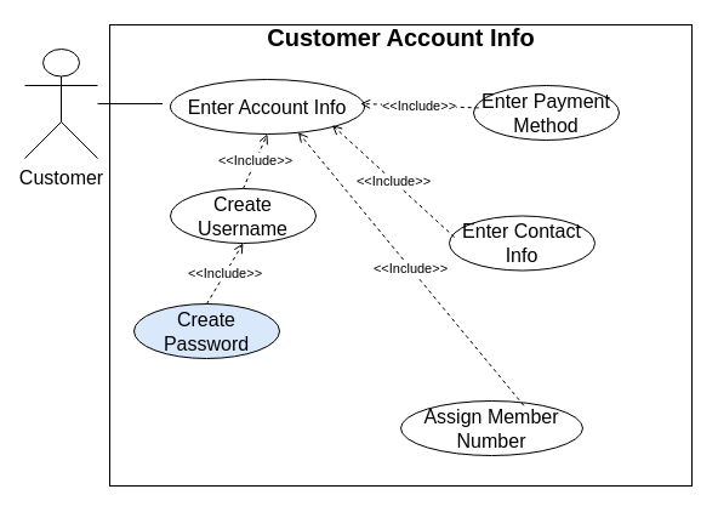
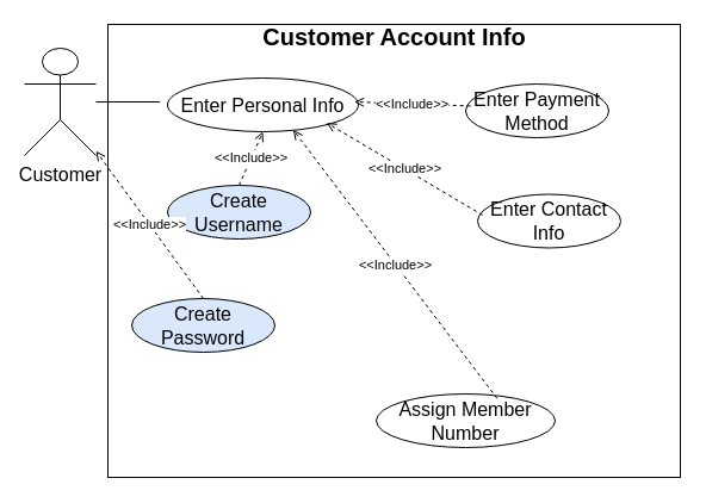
- <mxCell id="6" value="&lt;font style=&quot;font-size: 16px&quot;&gt;Enter Account Info&lt;/font&gt;" style="ellipse;whiteSpace=wrap;html=1;" vertex="1" parent="1"><mxGeometry x="140" y="65" width="160" height="45" as="geometry" /></mxCell>
+ <mxCell id="6" value="&lt;font style=&quot;font-size: 16px&quot;&gt;Enter Personal Info&lt;/font&gt;" style="ellipse;whiteSpace=wrap;html=1;" vertex="1" parent="1"><mxGeometry x="140" y="65" width="160" height="45" as="geometry" /></mxCell>
- <mxCell id="9" value="&lt;font style=&quot;font-size: 16px&quot;&gt;Create Username&lt;/font&gt;" style="ellipse;whiteSpace=wrap;html=1;" vertex="1" parent="1"><mxGeometry x="140" y="155" width="120" height="45" as="geometry" /></mxCell>
+ <mxCell id="9" value="&lt;font style=&quot;font-size: 16px&quot;&gt;Create Username&lt;/font&gt;" style="ellipse;whiteSpace=wrap;html=1;fillColor=#dae8fc;" vertex="1" parent="1"><mxGeometry x="140" y="155" width="120" height="45" as="geometry" /></mxCell>
- <mxCell id="11" value="&lt;font style=&quot;font-size: 16px&quot;&gt;Enter Contact Info&lt;/font&gt;" style="ellipse;whiteSpace=wrap;html=1;" vertex="1" parent="1"><mxGeometry x="370" y="177.5" width="120" height="45" as="geometry" /></mxCell>
+ <mxCell id="11" value="&lt;font style=&quot;font-size: 16px&quot;&gt;Enter Contact Info&lt;/font&gt;" style="ellipse;whiteSpace=wrap;html=1;" vertex="1" parent="1"><mxGeometry x="400" y="162.5" width="120" height="45" as="geometry" /></mxCell>
- <mxCell id="13" value="&amp;lt;&amp;lt;Include&amp;gt;&amp;gt;" style="rounded=0;orthogonalLoop=1;jettySize=auto;html=1;exitX=0.5;exitY=0;exitDx=0;exitDy=0;entryX=0.5;entryY=1;entryDx=0;entryDy=0;endArrow=open;endFill=0;dashed=1;" edge="1" parent="1" source="7" target="9"><mxGeometry relative="1" as="geometry"><mxPoint x="329.8" y="295" as="sourcePoint" /><mxPoint x="329.8" y="250" as="targetPoint" /></mxGeometry></mxCell>
+ <mxCell id="13" value="&amp;lt;&amp;lt;Include&amp;gt;&amp;gt;" style="rounded=0;orthogonalLoop=1;jettySize=auto;html=1;exitX=0.5;exitY=0;exitDx=0;exitDy=0;endArrow=open;endFill=0;dashed=1;" edge="1" parent="1" source="7" target="5"><mxGeometry relative="1" as="geometry"><mxPoint x="329.8" y="295" as="sourcePoint" /><mxPoint x="329.8" y="250" as="targetPoint" /></mxGeometry></mxCell>
- <mxCell id="12" value="&lt;font style=&quot;font-size: 16px&quot;&gt;Assign Member Number&lt;/font&gt;" style="ellipse;whiteSpace=wrap;html=1;" vertex="1" parent="1"><mxGeometry x="330" y="330" width="150" height="45" as="geometry" /></mxCell>
+ <mxCell id="12" value="&lt;font style=&quot;font-size: 16px&quot;&gt;Assign Member Number&lt;/font&gt;" style="ellipse;whiteSpace=wrap;html=1;" vertex="1" parent="1"><mxGeometry x="315" y="330" width="150" height="45" as="geometry" /></mxCell>
